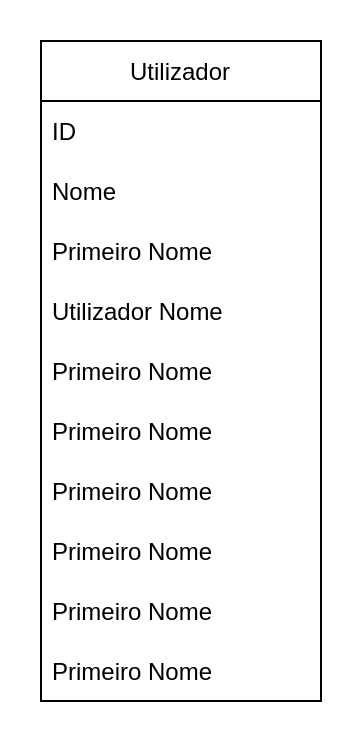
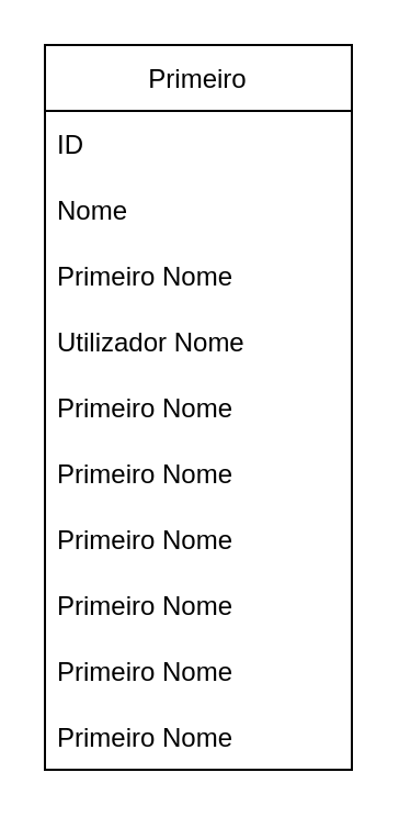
- <mxCell id="2" value="Utilizador" style="swimlane;fontStyle=0;childLayout=stackLayout;horizontal=1;startSize=30;horizontalStack=0;resizeParent=1;resizeParentMax=0;resizeLast=0;collapsible=1;marginBottom=0;" vertex="1" parent="1"><mxGeometry x="20" y="20" width="140" height="330" as="geometry" /></mxCell>
+ <mxCell id="2" value="Primeiro" style="swimlane;fontStyle=0;childLayout=stackLayout;horizontal=1;startSize=30;horizontalStack=0;resizeParent=1;resizeParentMax=0;resizeLast=0;collapsible=1;marginBottom=0;" vertex="1" parent="1"><mxGeometry x="20" y="20" width="140" height="330" as="geometry" /></mxCell>
